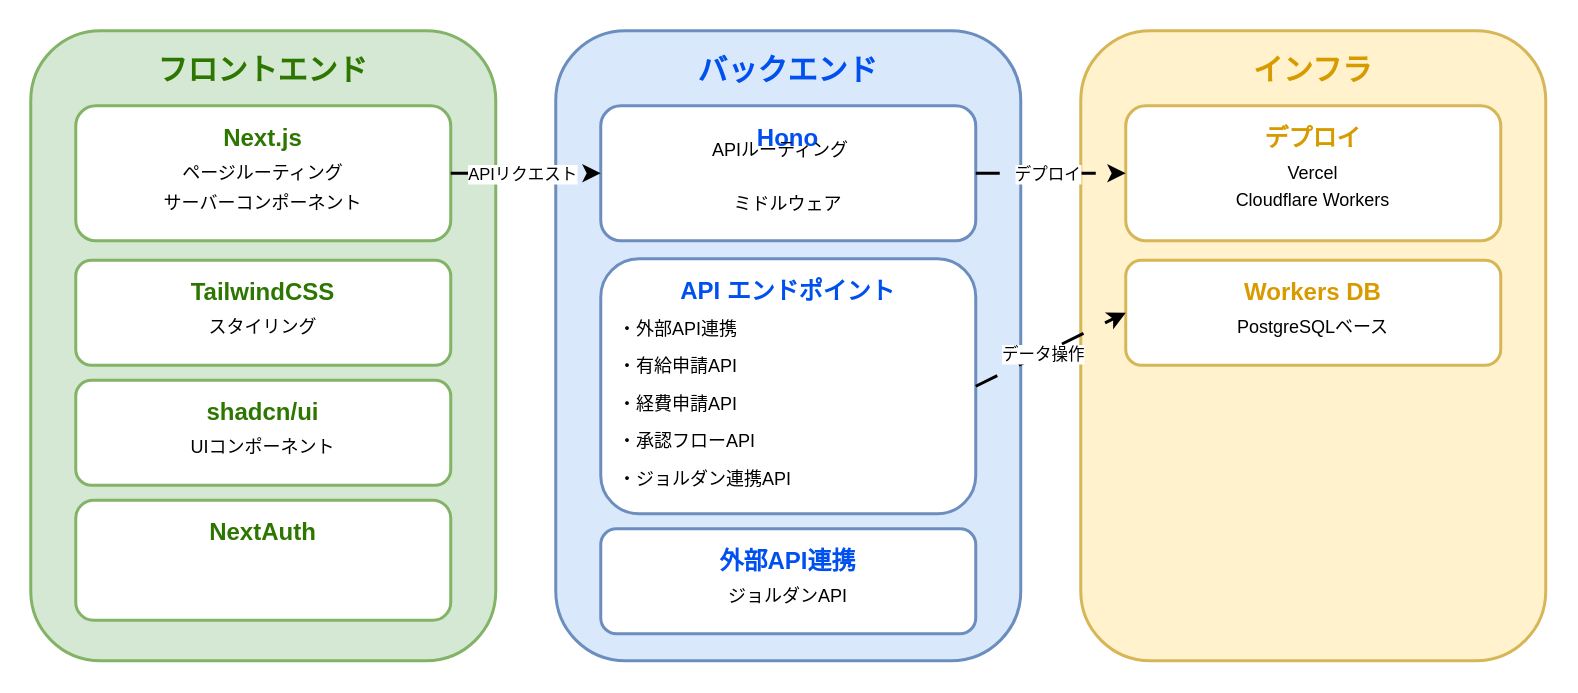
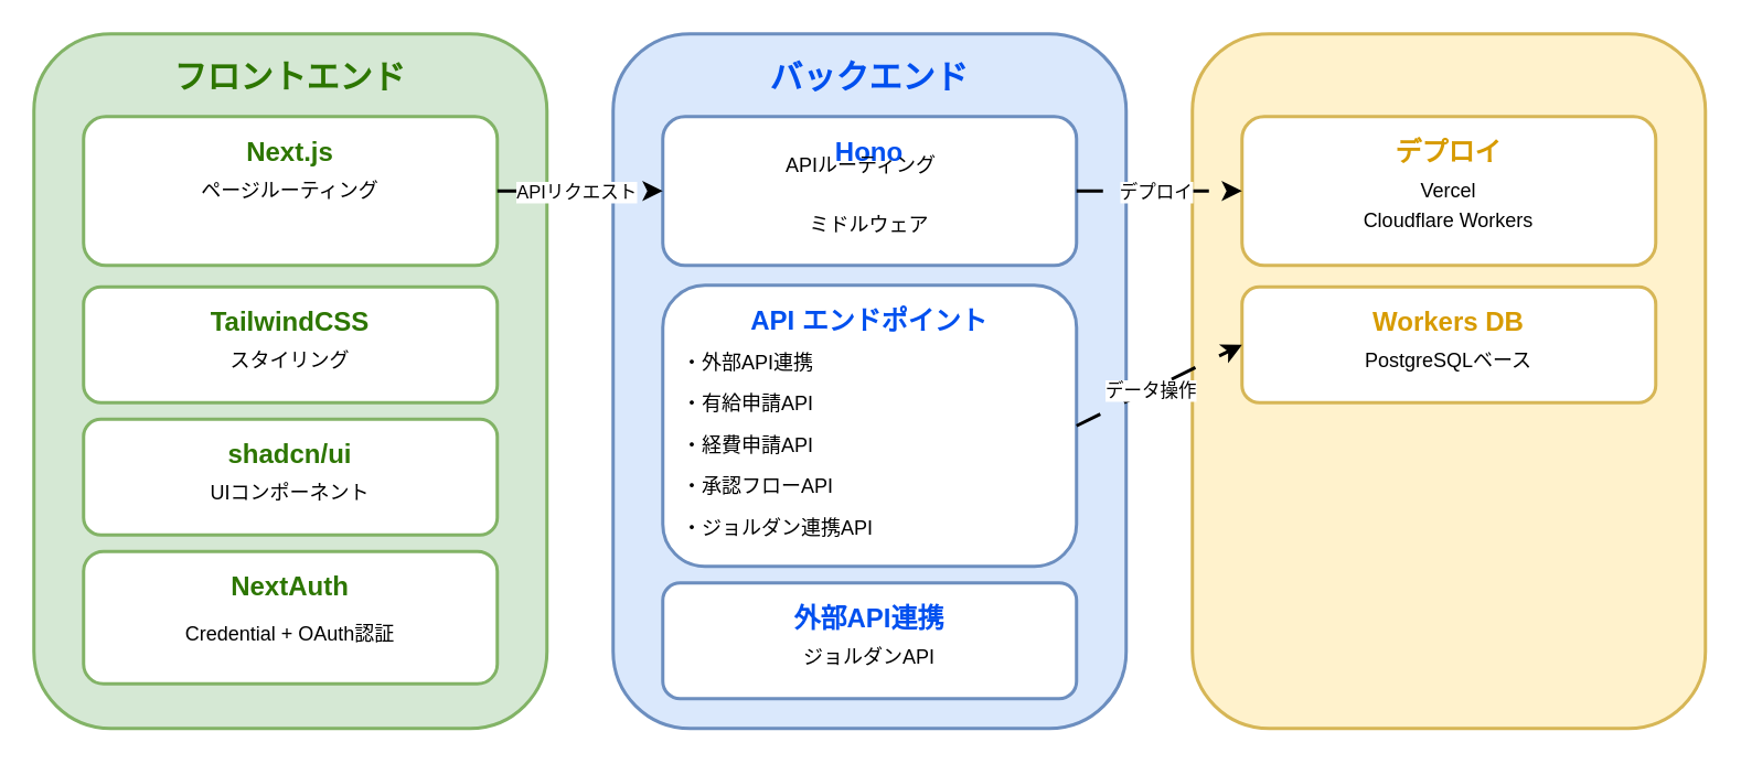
- <mxCell id="7" value="インフラ" style="text;html=1;strokeColor=none;fillColor=none;align=center;verticalAlign=middle;whiteSpace=wrap;rounded=0;fontSize=20;fontStyle=1;fontColor=#D79B00;" parent="1" vertex="1"><mxGeometry x="795" y="30" width="160" height="30" as="geometry" /></mxCell>
- <mxCell id="10" value="サーバーコンポーネント" style="text;html=1;strokeColor=none;fillColor=none;align=center;verticalAlign=middle;whiteSpace=wrap;rounded=0;" parent="1" vertex="1"><mxGeometry x="95" y="125" width="160" height="20" as="geometry" /></mxCell>
+ <mxCell id="16" value="Credential + OAuth認証" style="text;html=1;strokeColor=none;fillColor=none;align=center;verticalAlign=middle;whiteSpace=wrap;rounded=0;" parent="1" vertex="1"><mxGeometry x="95" y="373" width="160" height="20" as="geometry" /></mxCell>
